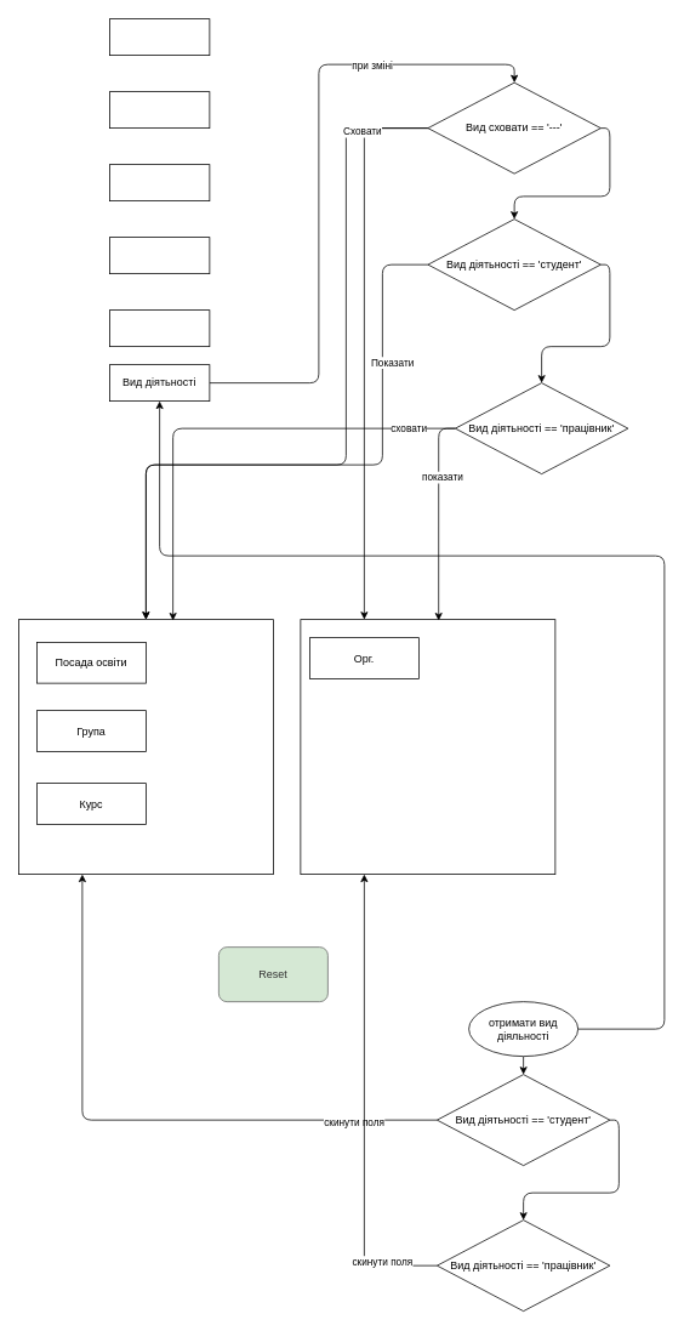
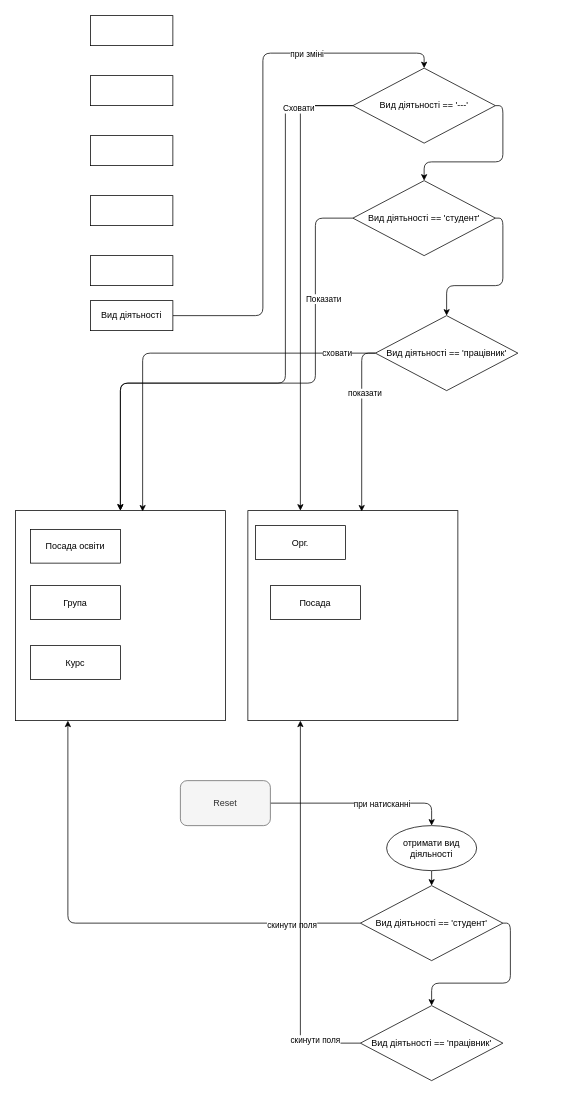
- <mxCell id="24" value="Вид сховати == '---'" style="rhombus;whiteSpace=wrap;html=1;fillColor=default;" vertex="1" parent="1"><mxGeometry x="470" y="90" width="190" height="100" as="geometry" /></mxCell>
+ <mxCell id="24" value="Вид діятьності == '---'" style="rhombus;whiteSpace=wrap;html=1;fillColor=default;" vertex="1" parent="1"><mxGeometry x="470" y="90" width="190" height="100" as="geometry" /></mxCell>
- <mxCell id="42" style="edgeStyle=orthogonalEdgeStyle;html=1;entryX=0.5;entryY=1;entryDx=0;entryDy=0;" edge="1" parent="1" source="43" target="19"><mxGeometry relative="1" as="geometry"><Array as="points"><mxPoint x="730" y="1130" /><mxPoint x="730" y="610" /><mxPoint x="175" y="610" /></Array></mxGeometry></mxCell>
+ <mxCell id="16" value="Посада" style="rounded=0;whiteSpace=wrap;html=1;fillColor=default;" vertex="1" parent="1"><mxGeometry x="360" y="780" width="120" height="45" as="geometry" /></mxCell>
- <mxCell id="9" value="Reset" style="rounded=1;whiteSpace=wrap;html=1;fillColor=#d5e8d4;fontColor=#333333;strokeColor=#666666;" vertex="1" parent="1"><mxGeometry x="240" y="1040" width="120" height="60" as="geometry" /></mxCell>
+ <mxCell id="9" value="Reset" style="rounded=1;whiteSpace=wrap;html=1;fillColor=#f5f5f5;fontColor=#333333;strokeColor=#666666;" vertex="1" parent="1"><mxGeometry x="240" y="1040" width="120" height="60" as="geometry" /></mxCell>
+ <mxCell id="7" style="edgeStyle=orthogonalEdgeStyle;html=1;entryX=0.5;entryY=0;entryDx=0;entryDy=0;" edge="1" parent="1" source="9" target="43"><mxGeometry relative="1" as="geometry" /></mxCell>
+ <mxCell id="8" value="при натисканні" style="edgeLabel;html=1;align=center;verticalAlign=middle;resizable=0;points=[];" vertex="1" connectable="0" parent="7"><mxGeometry x="0.212" relative="1" as="geometry"><mxPoint as="offset" /></mxGeometry></mxCell>
